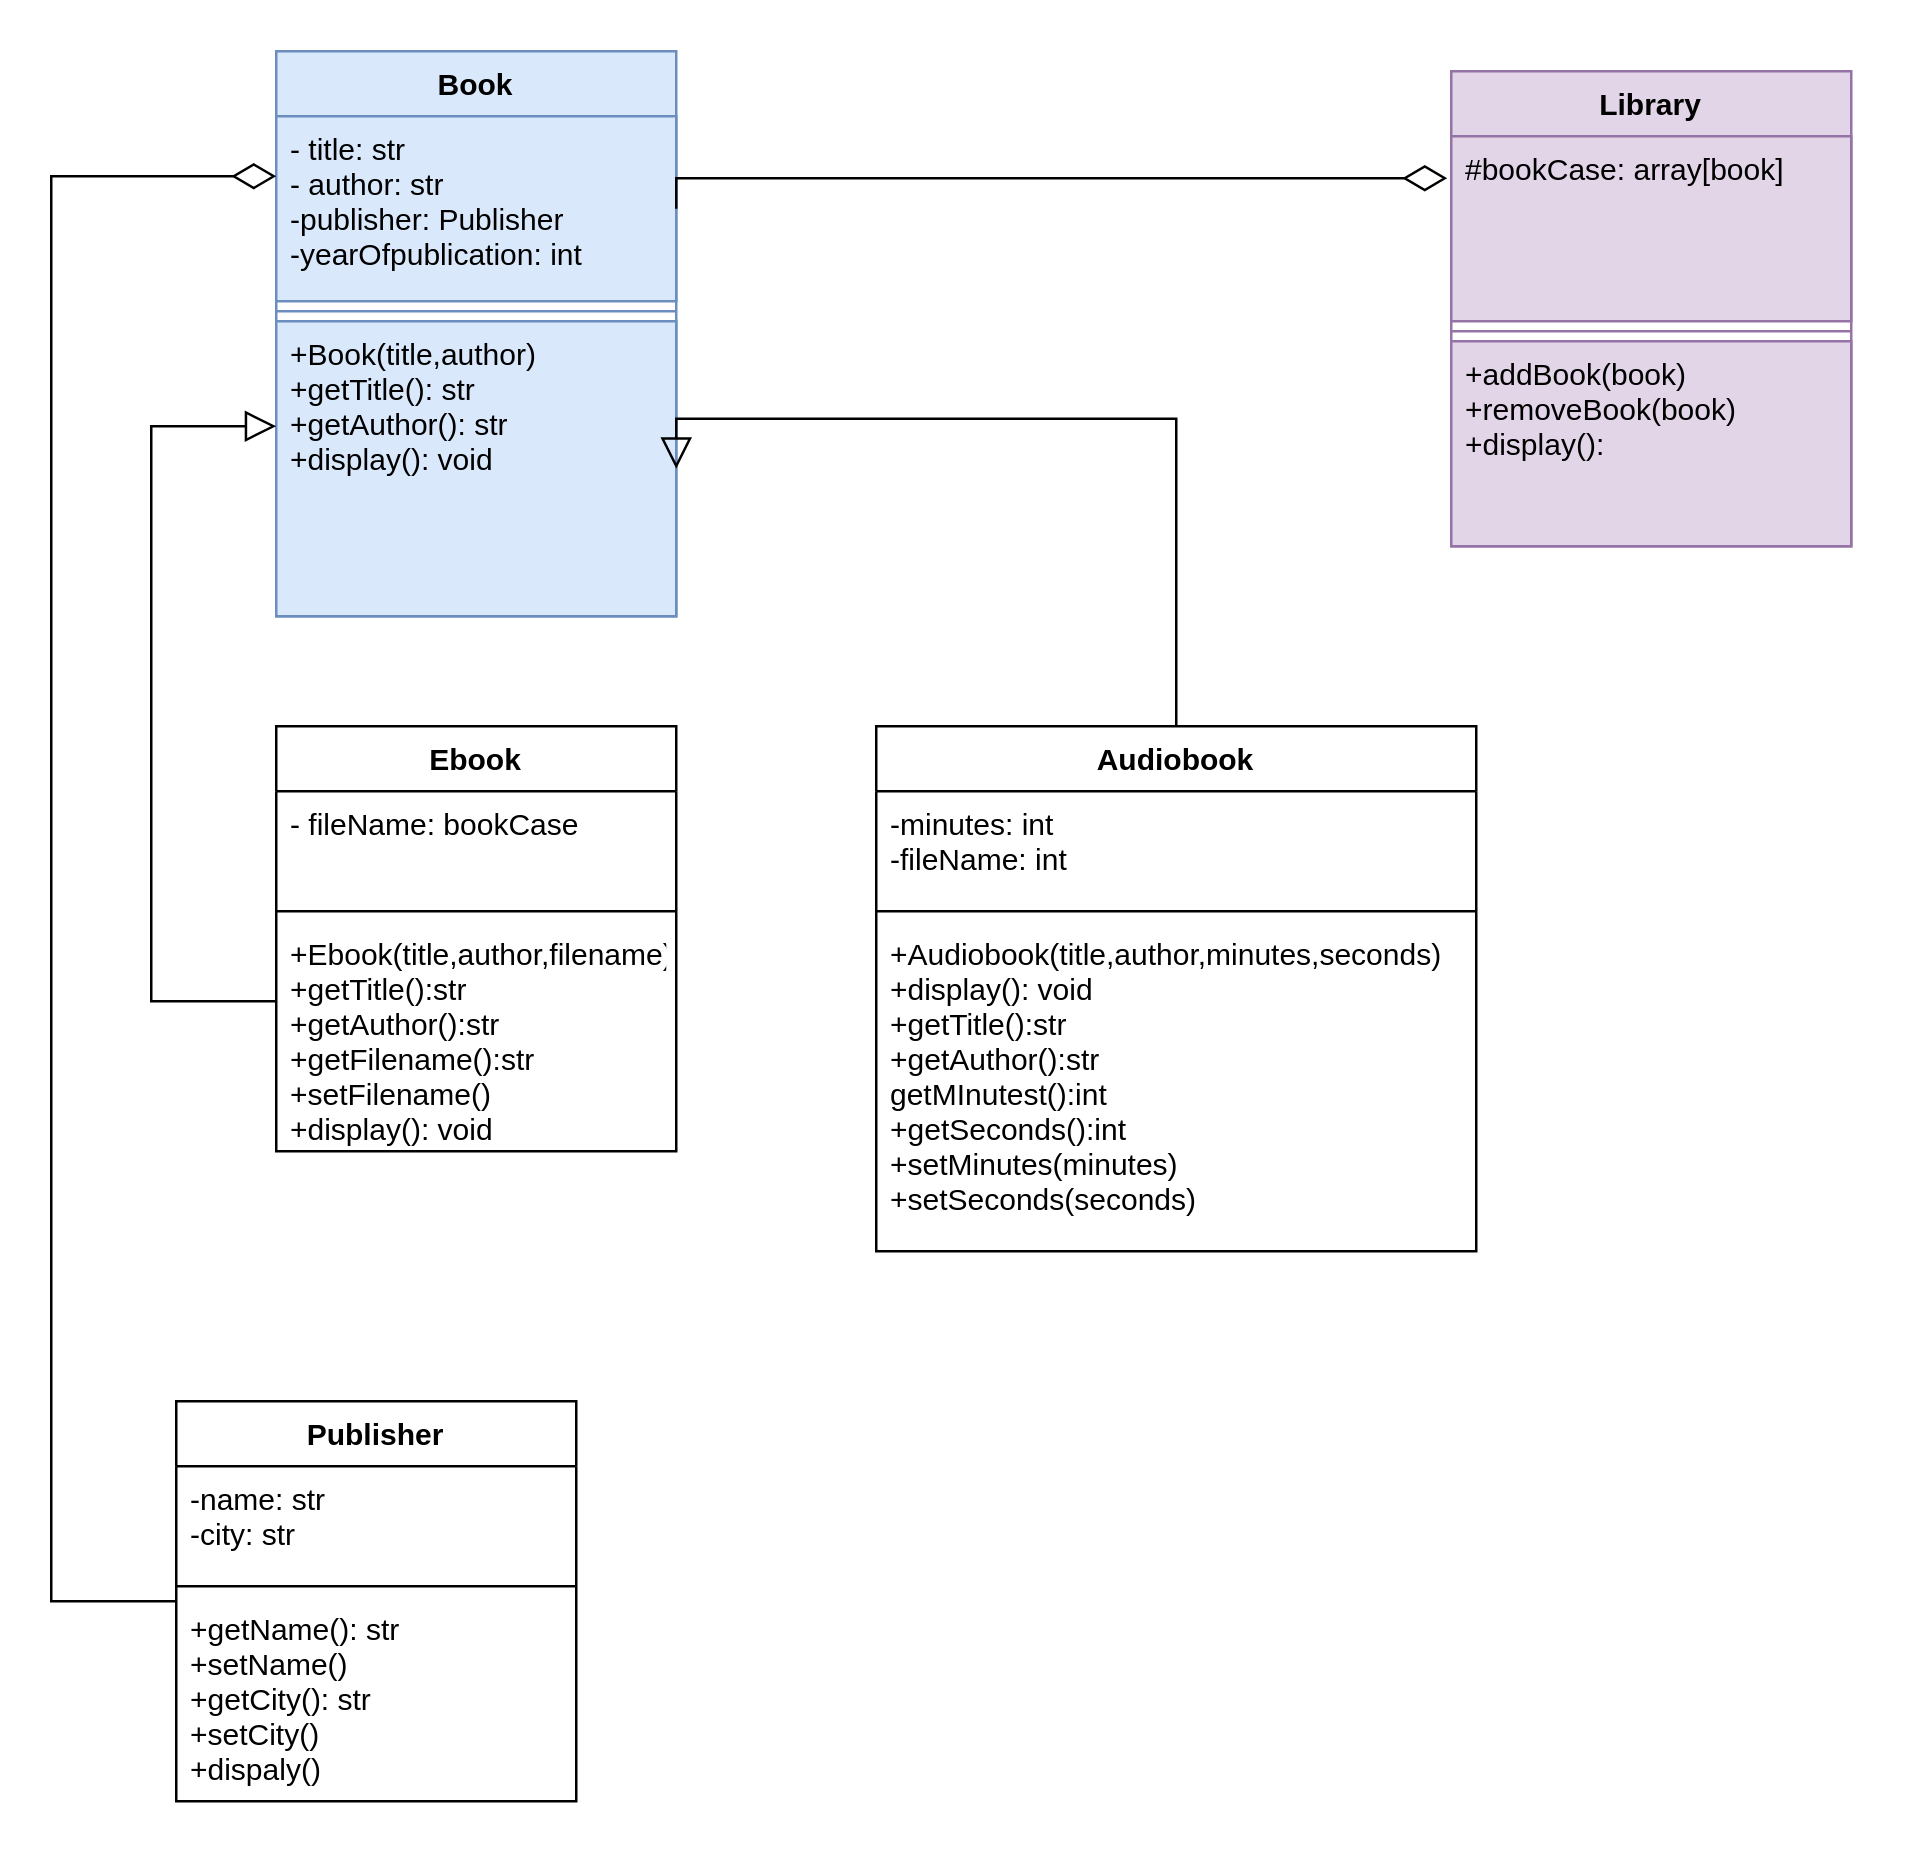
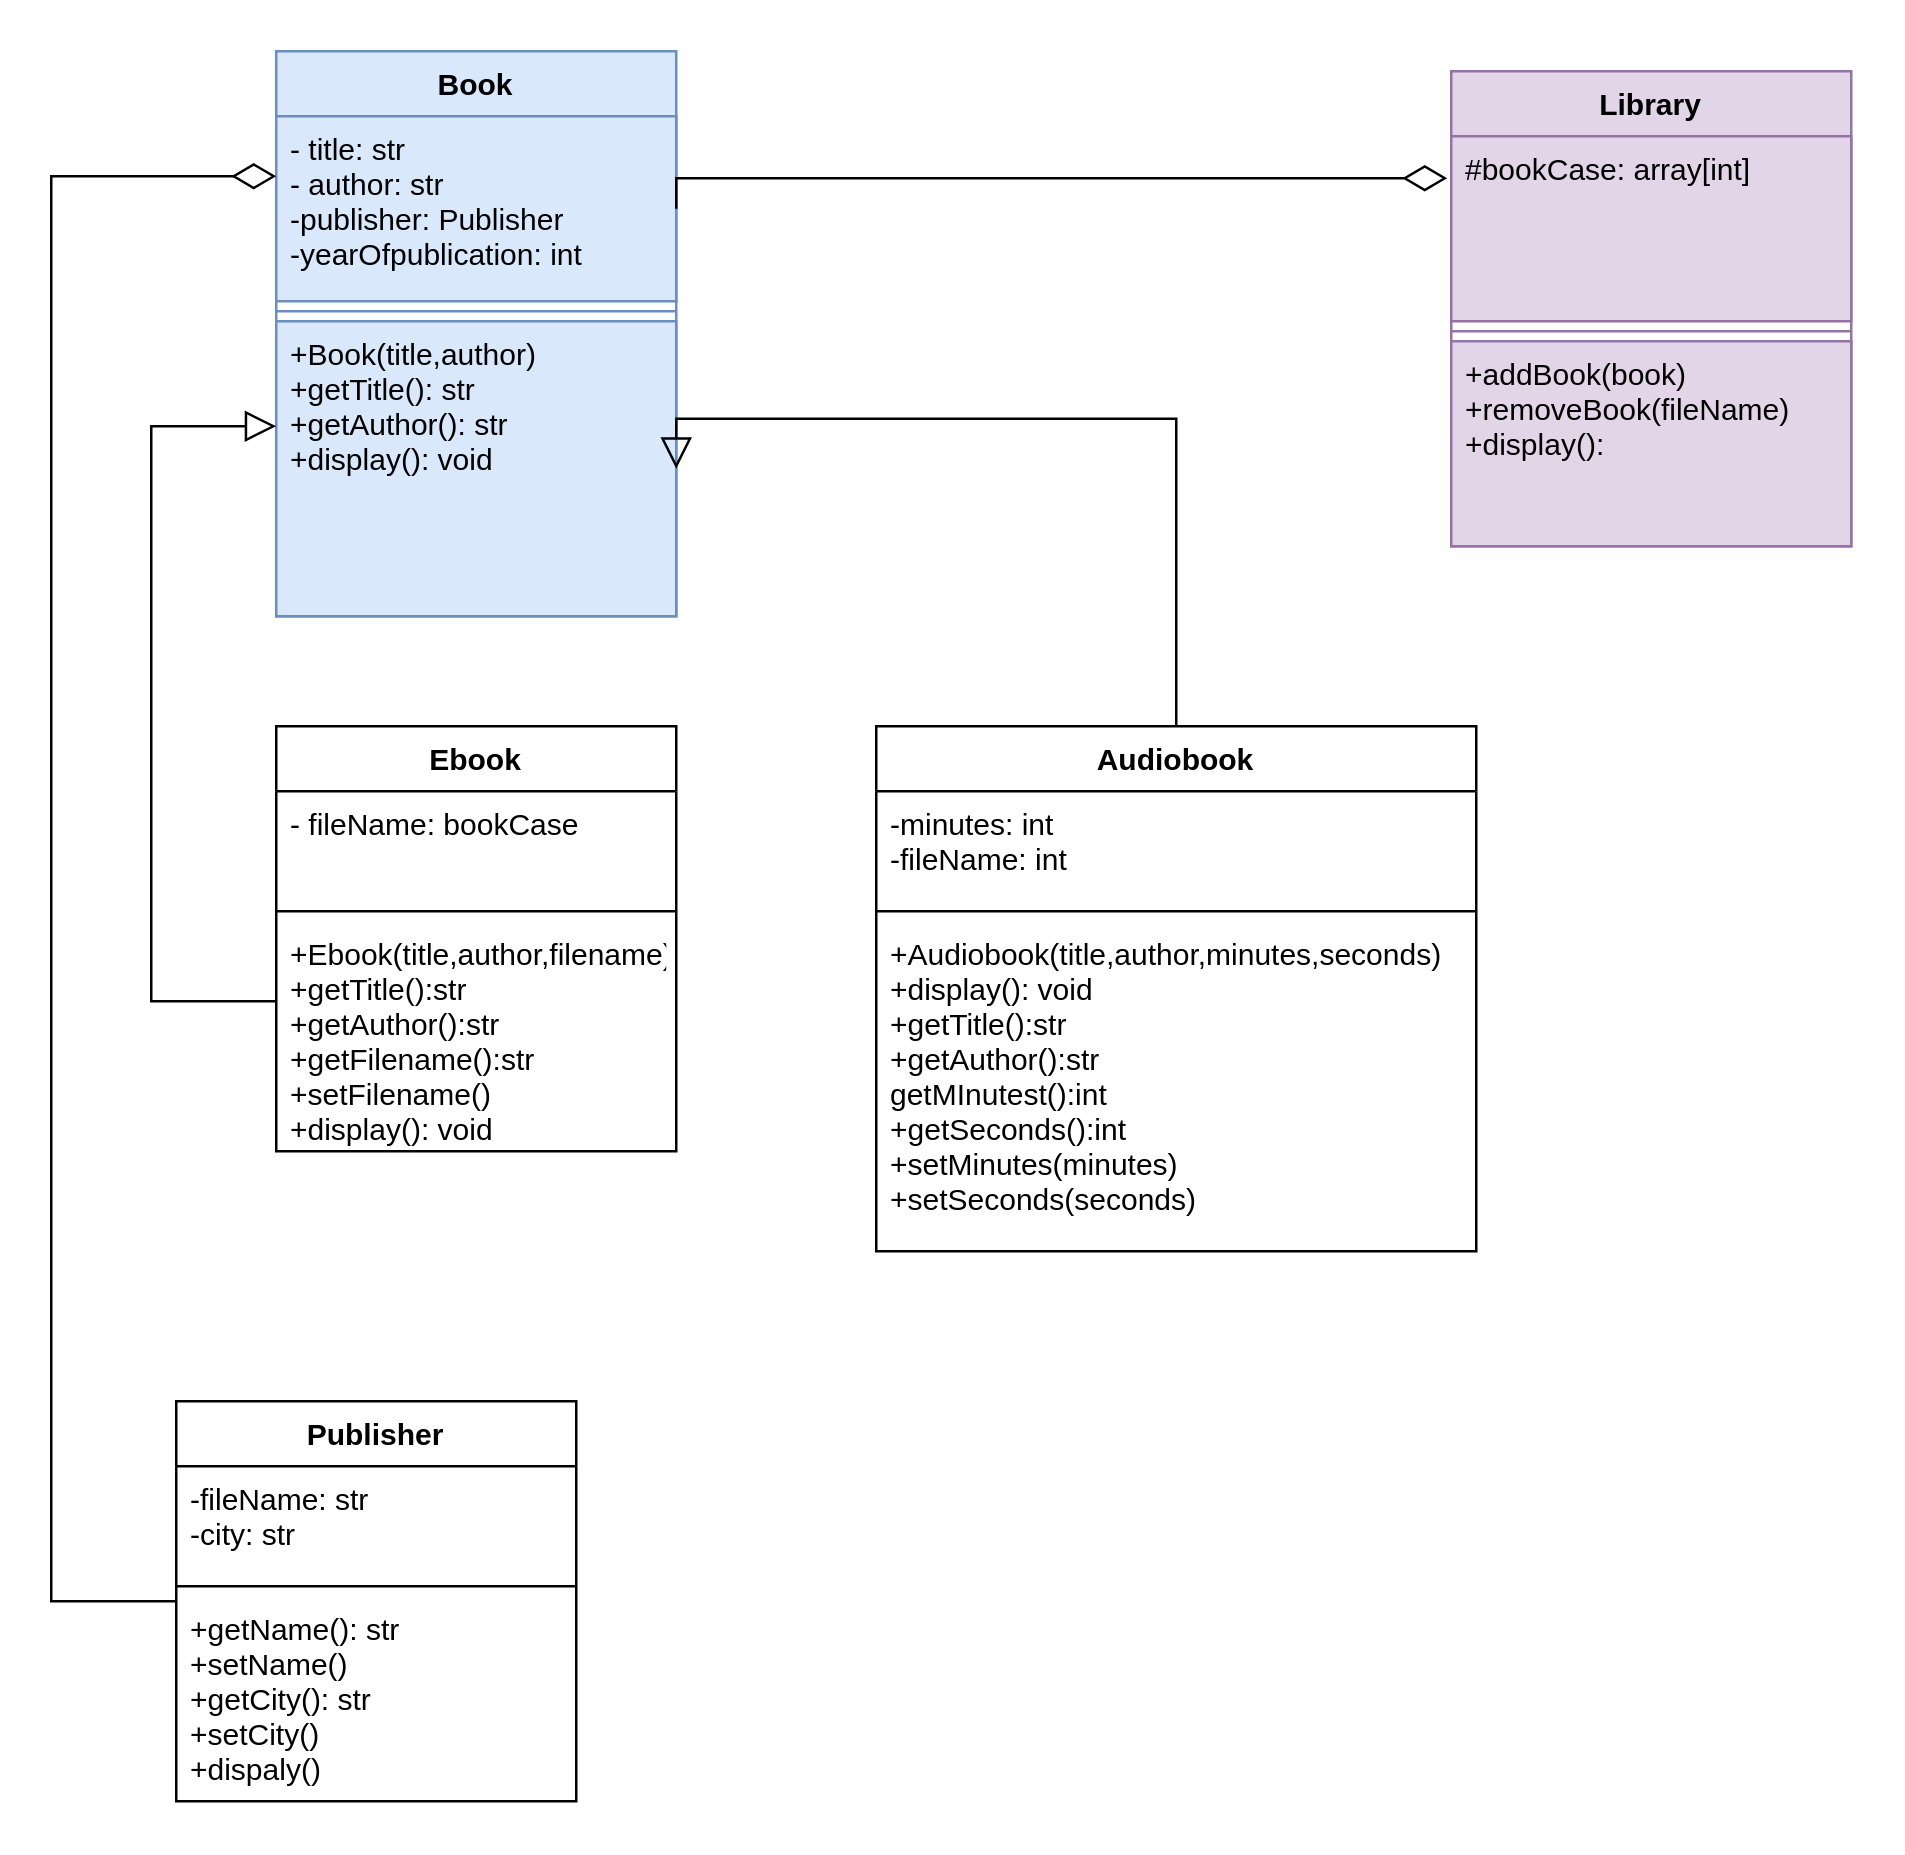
- <mxCell id="17" value="#bookCase: array[book]" style="text;strokeColor=#9673a6;fillColor=#e1d5e7;align=left;verticalAlign=top;spacingLeft=4;spacingRight=4;overflow=hidden;rotatable=0;points=[[0,0.5],[1,0.5]];portConstraint=eastwest;" parent="16" vertex="1"><mxGeometry y="26" width="160" height="74" as="geometry" /></mxCell>
+ <mxCell id="17" value="#bookCase: array[int]" style="text;strokeColor=#9673a6;fillColor=#e1d5e7;align=left;verticalAlign=top;spacingLeft=4;spacingRight=4;overflow=hidden;rotatable=0;points=[[0,0.5],[1,0.5]];portConstraint=eastwest;" parent="16" vertex="1"><mxGeometry y="26" width="160" height="74" as="geometry" /></mxCell>
- <mxCell id="19" value="+addBook(book)&#10;+removeBook(book)&#10;+display(): " style="text;strokeColor=#9673a6;fillColor=#e1d5e7;align=left;verticalAlign=top;spacingLeft=4;spacingRight=4;overflow=hidden;rotatable=0;points=[[0,0.5],[1,0.5]];portConstraint=eastwest;" parent="16" vertex="1"><mxGeometry y="108" width="160" height="82" as="geometry" /></mxCell>
+ <mxCell id="19" value="+addBook(book)&#10;+removeBook(fileName)&#10;+display(): " style="text;strokeColor=#9673a6;fillColor=#e1d5e7;align=left;verticalAlign=top;spacingLeft=4;spacingRight=4;overflow=hidden;rotatable=0;points=[[0,0.5],[1,0.5]];portConstraint=eastwest;" parent="16" vertex="1"><mxGeometry y="108" width="160" height="82" as="geometry" /></mxCell>
- <mxCell id="23" value="-name: str&#10;-city: str" style="text;strokeColor=none;fillColor=none;align=left;verticalAlign=top;spacingLeft=4;spacingRight=4;overflow=hidden;rotatable=0;points=[[0,0.5],[1,0.5]];portConstraint=eastwest;" vertex="1" parent="22"><mxGeometry y="26" width="160" height="44" as="geometry" /></mxCell>
+ <mxCell id="23" value="-fileName: str&#10;-city: str" style="text;strokeColor=none;fillColor=none;align=left;verticalAlign=top;spacingLeft=4;spacingRight=4;overflow=hidden;rotatable=0;points=[[0,0.5],[1,0.5]];portConstraint=eastwest;" vertex="1" parent="22"><mxGeometry y="26" width="160" height="44" as="geometry" /></mxCell>
